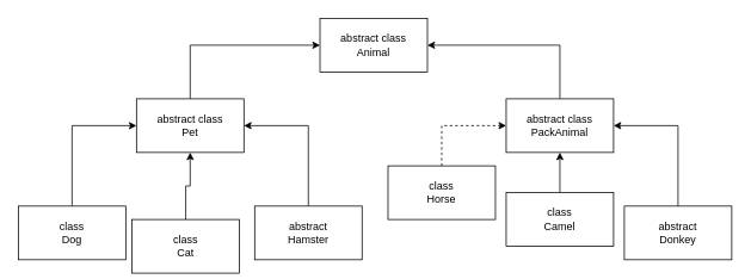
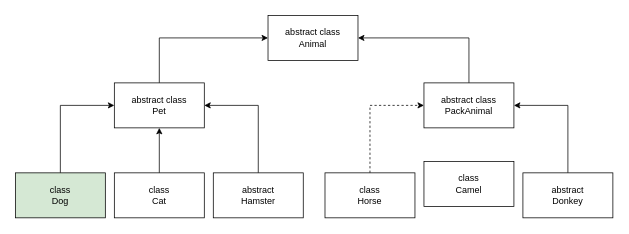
- <mxCell id="15" style="edgeStyle=orthogonalEdgeStyle;rounded=0;orthogonalLoop=1;jettySize=auto;html=1;exitX=0.5;exitY=1;exitDx=0;exitDy=0;entryX=0.5;entryY=0;entryDx=0;entryDy=0;" parent="1" source="16" target="6" edge="1"><mxGeometry relative="1" as="geometry" /></mxCell>
- <mxCell id="14" value="class&lt;br&gt;Horse" style="rounded=0;whiteSpace=wrap;html=1;direction=west;" parent="1" vertex="1"><mxGeometry x="433" y="185" width="120" height="60" as="geometry" /></mxCell>
+ <mxCell id="14" value="class&lt;br&gt;Horse" style="rounded=0;whiteSpace=wrap;html=1;direction=west;" parent="1" vertex="1"><mxGeometry x="433" y="230" width="120" height="60" as="geometry" /></mxCell>
- <mxCell id="8" value="class&lt;br&gt;Dog" style="rounded=0;whiteSpace=wrap;html=1;direction=west;" parent="1" vertex="1"><mxGeometry x="20" y="230" width="120" height="60" as="geometry" /></mxCell>
+ <mxCell id="8" value="class&lt;br&gt;Dog" style="rounded=0;whiteSpace=wrap;html=1;direction=west;fillColor=#d5e8d4;" parent="1" vertex="1"><mxGeometry x="20" y="230" width="120" height="60" as="geometry" /></mxCell>
- <mxCell id="10" value="class&lt;br&gt;Cat" style="rounded=0;whiteSpace=wrap;html=1;direction=west;" parent="1" vertex="1"><mxGeometry x="147" y="245" width="120" height="60" as="geometry" /></mxCell>
+ <mxCell id="10" value="class&lt;br&gt;Cat" style="rounded=0;whiteSpace=wrap;html=1;direction=west;" parent="1" vertex="1"><mxGeometry x="152" y="230" width="120" height="60" as="geometry" /></mxCell>
